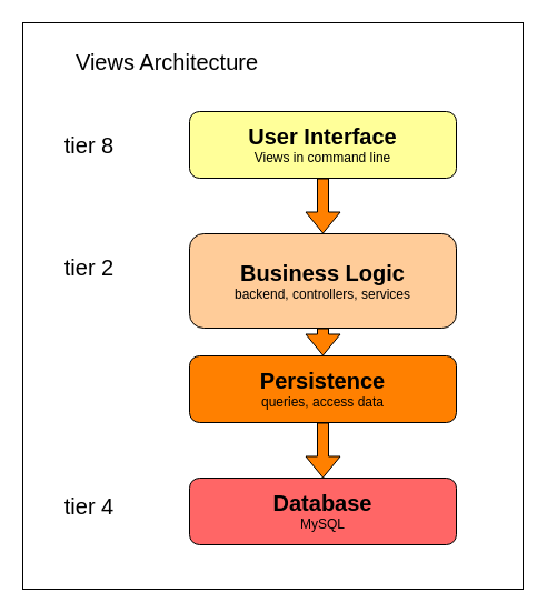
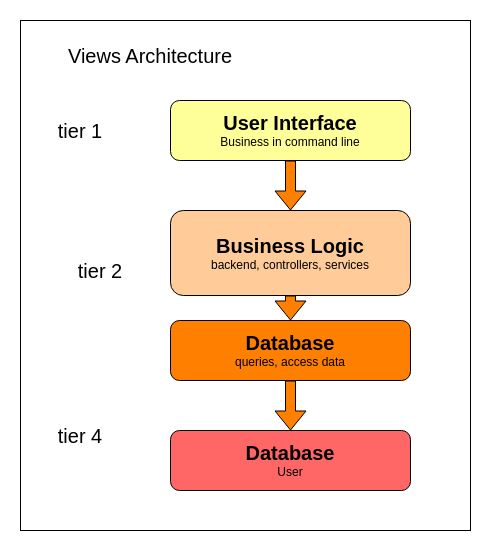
- <mxCell id="9" value="tier 8" style="text;html=1;strokeColor=none;fillColor=none;align=center;verticalAlign=middle;whiteSpace=wrap;rounded=0;fontSize=20;" parent="1" vertex="1"><mxGeometry x="50" y="115" width="60" height="30" as="geometry" /></mxCell>
+ <mxCell id="9" value="tier 1" style="text;html=1;strokeColor=none;fillColor=none;align=center;verticalAlign=middle;whiteSpace=wrap;rounded=0;fontSize=20;" parent="1" vertex="1"><mxGeometry x="50" y="115" width="60" height="30" as="geometry" /></mxCell>
- <mxCell id="3" value="&lt;font style=&quot;font-size: 20px;&quot;&gt;&lt;b&gt;User Interface&lt;br&gt;&lt;/b&gt;&lt;/font&gt;Views in command line" style="rounded=1;whiteSpace=wrap;html=1;fillColor=#FFFF99;" parent="1" vertex="1"><mxGeometry x="170" y="100" width="240" height="60" as="geometry" /></mxCell>
+ <mxCell id="3" value="&lt;font style=&quot;font-size: 20px;&quot;&gt;&lt;b&gt;User Interface&lt;br&gt;&lt;/b&gt;&lt;/font&gt;Business in command line" style="rounded=1;whiteSpace=wrap;html=1;fillColor=#FFFF99;" parent="1" vertex="1"><mxGeometry x="170" y="100" width="240" height="60" as="geometry" /></mxCell>
- <mxCell id="10" value="tier 2" style="text;html=1;strokeColor=none;fillColor=none;align=center;verticalAlign=middle;whiteSpace=wrap;rounded=0;fontSize=20;" parent="1" vertex="1"><mxGeometry x="50" y="225" width="60" height="30" as="geometry" /></mxCell>
+ <mxCell id="10" value="tier 2" style="text;html=1;strokeColor=none;fillColor=none;align=center;verticalAlign=middle;whiteSpace=wrap;rounded=0;fontSize=20;" parent="1" vertex="1"><mxGeometry x="70" y="255" width="60" height="30" as="geometry" /></mxCell>
- <mxCell id="11" value="&lt;b style=&quot;font-size: 20px;&quot;&gt;Persistence&lt;br&gt;&lt;/b&gt;queries, access data" style="rounded=1;whiteSpace=wrap;html=1;fillColor=#FF8000;" vertex="1" parent="1"><mxGeometry x="170" y="320" width="240" height="60" as="geometry" /></mxCell>
+ <mxCell id="11" value="&lt;b style=&quot;font-size: 20px;&quot;&gt;Database&lt;br&gt;&lt;/b&gt;queries, access data" style="rounded=1;whiteSpace=wrap;html=1;fillColor=#FF8000;" vertex="1" parent="1"><mxGeometry x="170" y="320" width="240" height="60" as="geometry" /></mxCell>
- <mxCell id="13" value="tier 4" style="text;html=1;strokeColor=none;fillColor=none;align=center;verticalAlign=middle;whiteSpace=wrap;rounded=0;fontSize=20;" vertex="1" parent="1"><mxGeometry x="50" y="440" width="60" height="30" as="geometry" /></mxCell>
+ <mxCell id="13" value="tier 4" style="text;html=1;strokeColor=none;fillColor=none;align=center;verticalAlign=middle;whiteSpace=wrap;rounded=0;fontSize=20;" vertex="1" parent="1"><mxGeometry x="50" y="420" width="60" height="30" as="geometry" /></mxCell>
- <mxCell id="5" value="&lt;b style=&quot;font-size: 20px;&quot;&gt;Database&lt;br&gt;&lt;/b&gt;MySQL" style="rounded=1;whiteSpace=wrap;html=1;fillColor=#FF6666;" parent="1" vertex="1"><mxGeometry x="170" y="430" width="240" height="60" as="geometry" /></mxCell>
+ <mxCell id="5" value="&lt;b style=&quot;font-size: 20px;&quot;&gt;Database&lt;br&gt;&lt;/b&gt;User" style="rounded=1;whiteSpace=wrap;html=1;fillColor=#FF6666;" parent="1" vertex="1"><mxGeometry x="170" y="430" width="240" height="60" as="geometry" /></mxCell>
